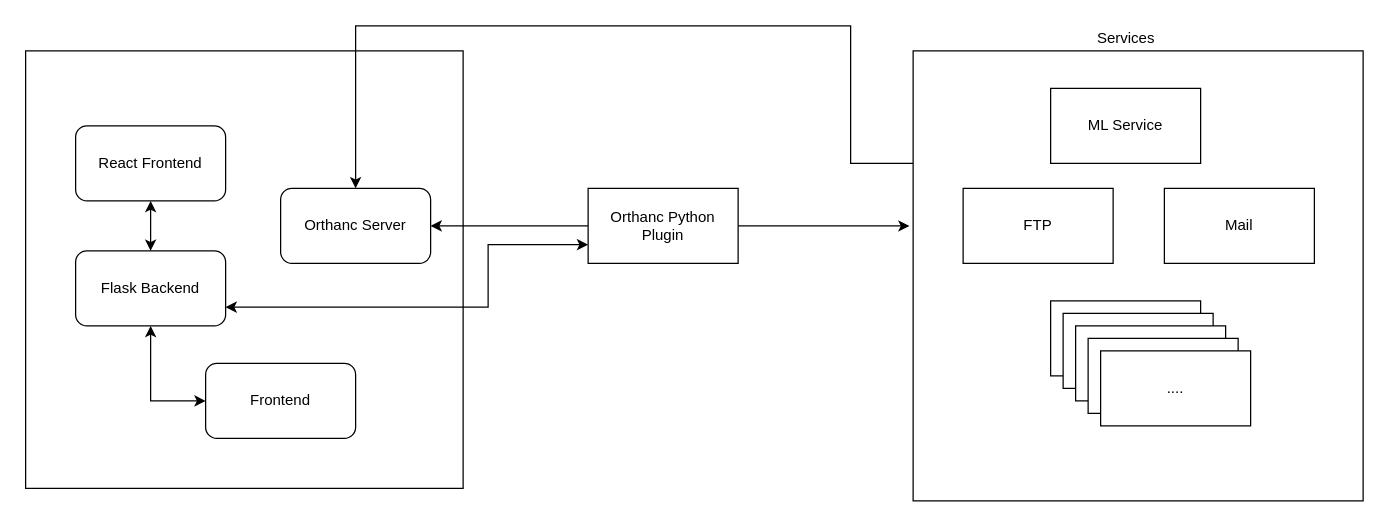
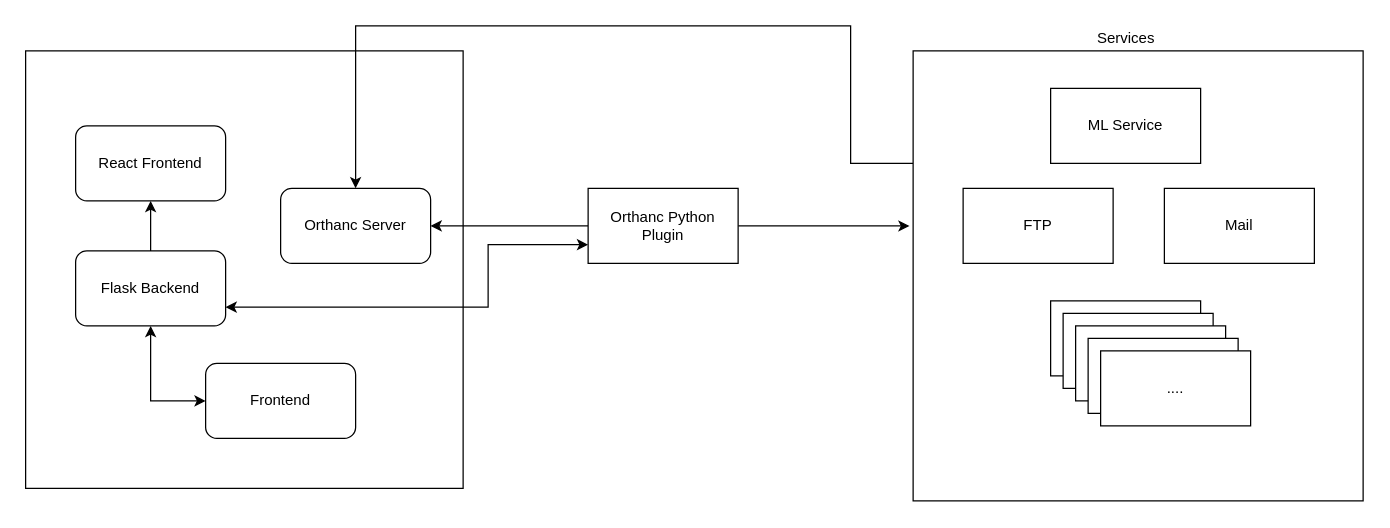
- <mxCell id="3" style="edgeStyle=orthogonalEdgeStyle;rounded=0;orthogonalLoop=1;jettySize=auto;html=1;exitX=0.5;exitY=1;exitDx=0;exitDy=0;entryX=0.5;entryY=0;entryDx=0;entryDy=0;startArrow=classic;startFill=1;" edge="1" parent="1" source="4" target="7"><mxGeometry relative="1" as="geometry" /></mxCell>
+ <mxCell id="3" style="edgeStyle=orthogonalEdgeStyle;rounded=0;orthogonalLoop=1;jettySize=auto;html=1;exitX=0.5;exitY=1;exitDx=0;exitDy=0;entryX=0.5;entryY=0;entryDx=0;entryDy=0;startArrow=classic;startFill=1;endArrow=none;" edge="1" parent="1" source="4" target="7"><mxGeometry relative="1" as="geometry" /></mxCell>
